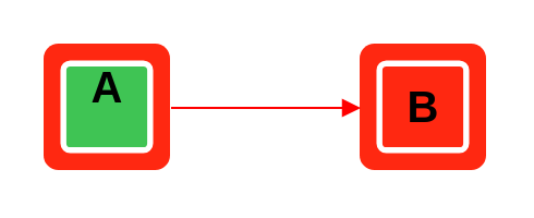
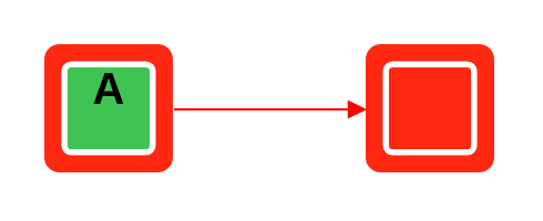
- <mxCell id="4" value="&lt;b&gt;&lt;font style=&quot;font-size: 20px&quot;&gt;B&lt;/font&gt;&lt;/b&gt;" style="text;html=1;strokeColor=none;fillColor=none;align=center;verticalAlign=middle;whiteSpace=wrap;rounded=0;" parent="2" vertex="1"><mxGeometry x="9" y="18" width="40" height="20" as="geometry" /></mxCell>
